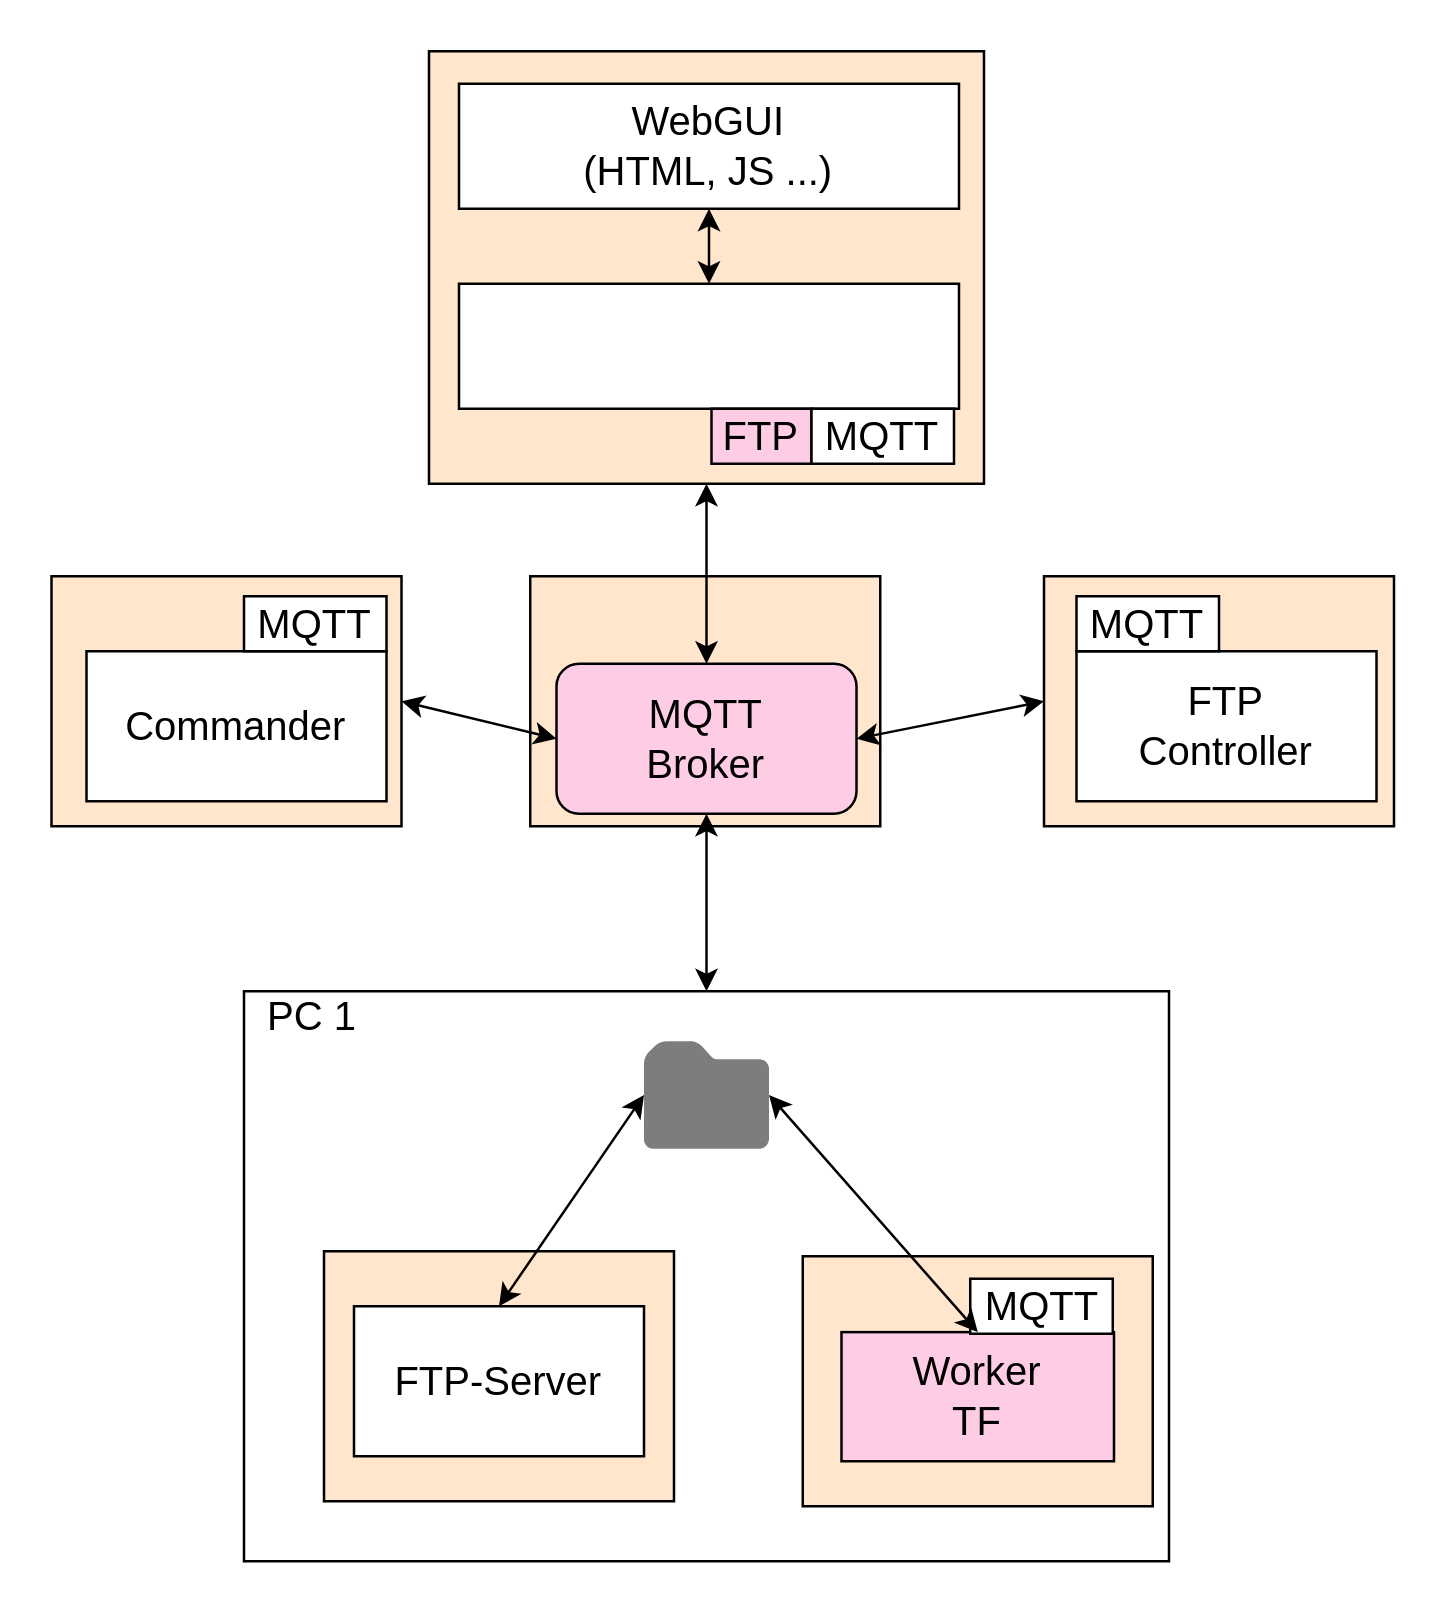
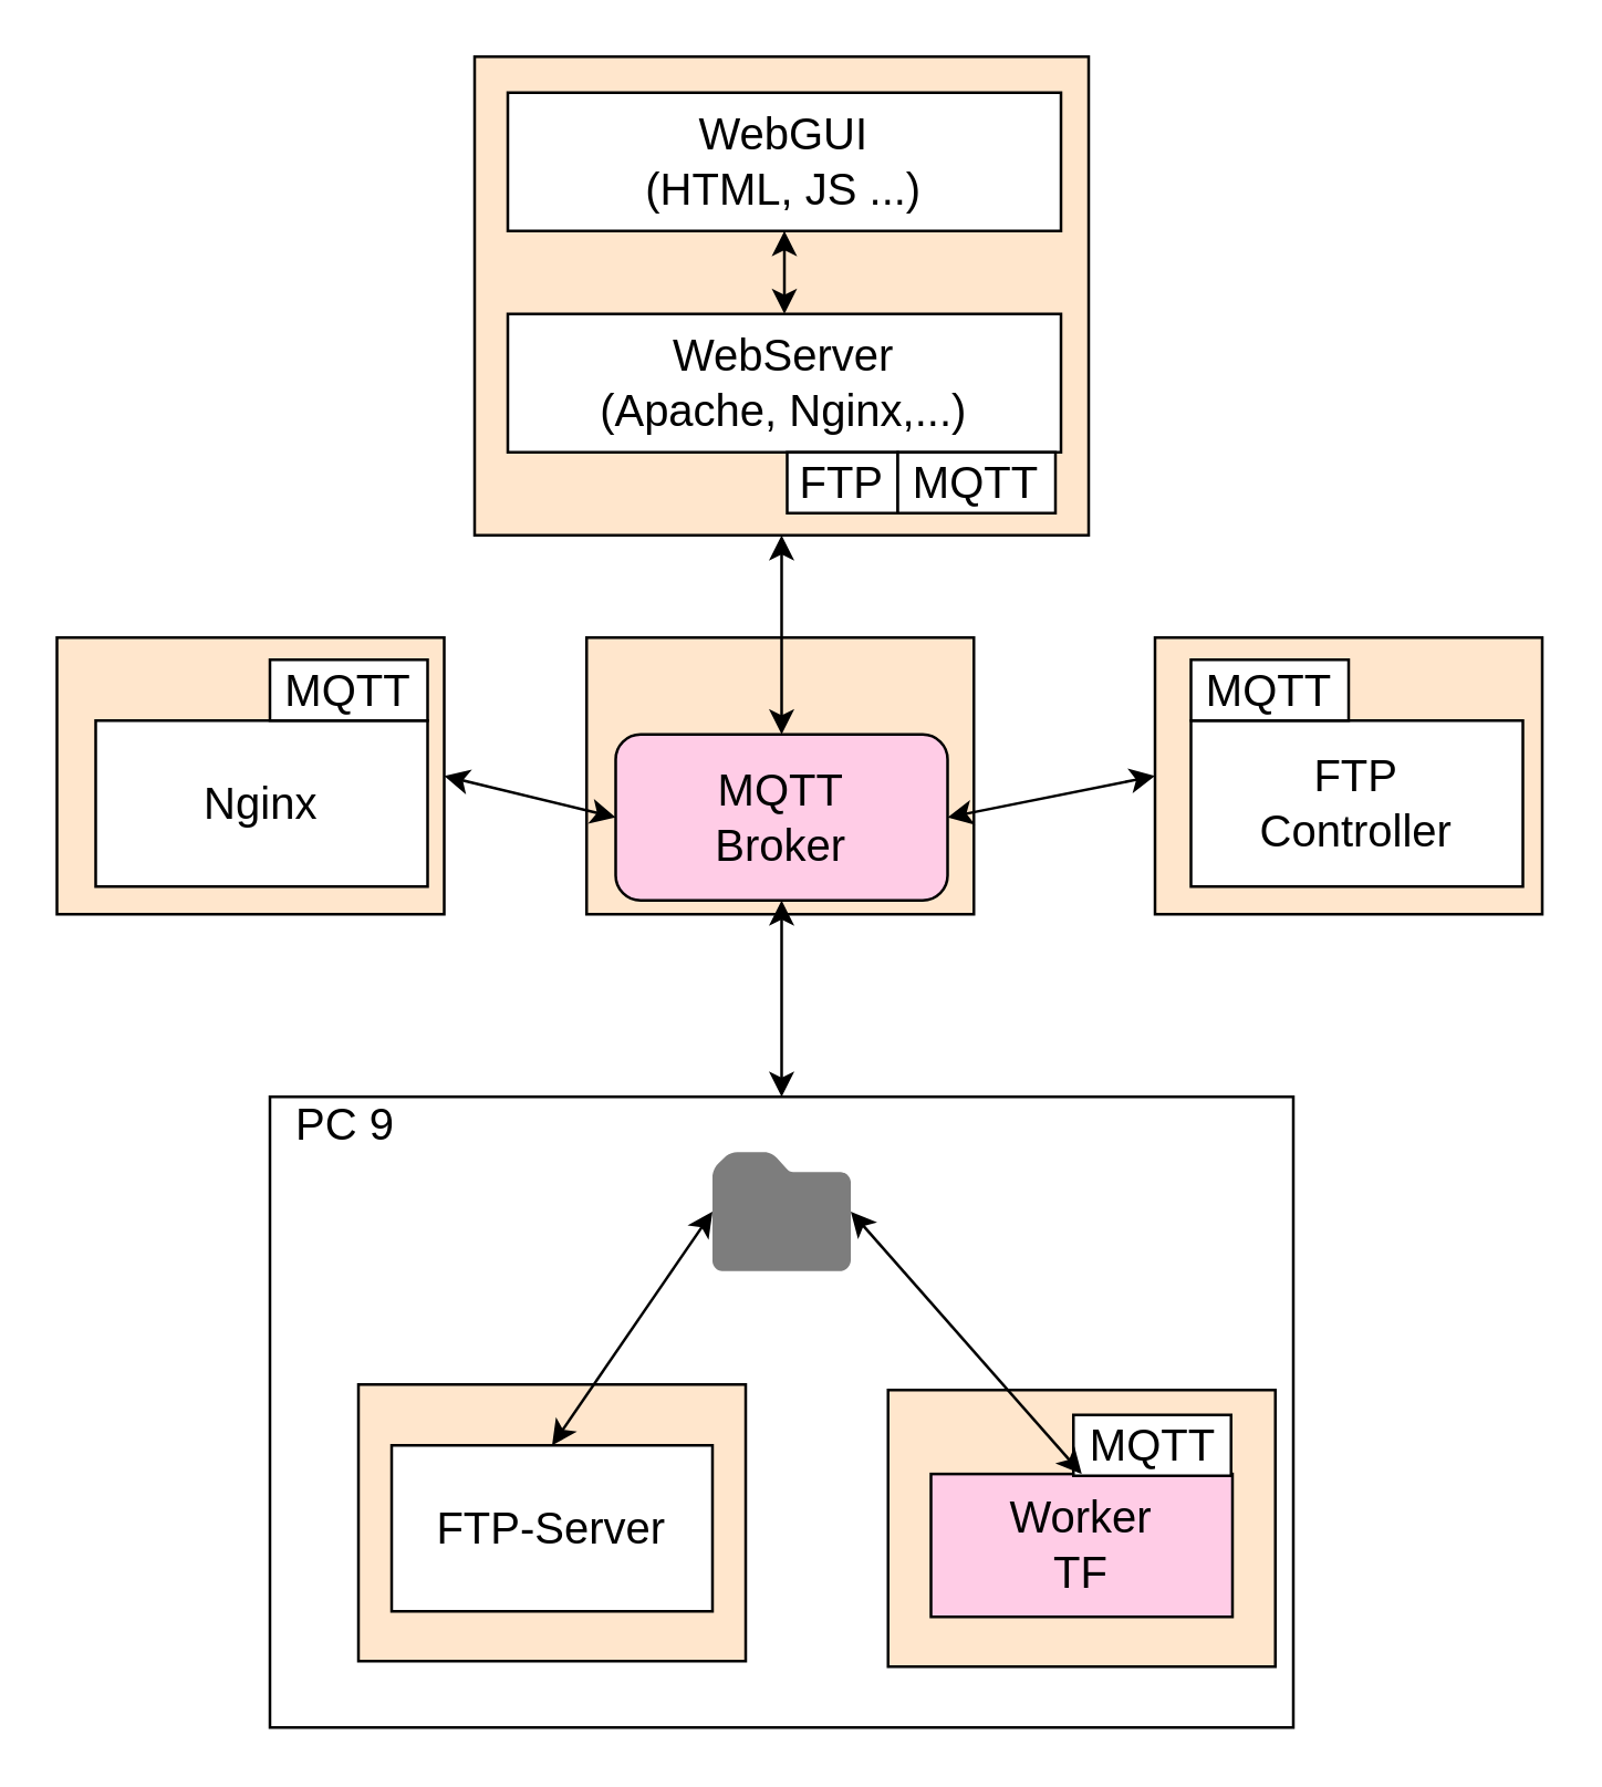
+ <mxCell id="13" value="WebServer&lt;br&gt;(Apache, Nginx,...)&lt;br&gt;" style="text;html=1;strokeColor=none;fillColor=none;align=center;verticalAlign=middle;whiteSpace=wrap;rounded=0;fontSize=16;" parent="11" vertex="1"><mxGeometry y="13.5" width="200" height="23" as="geometry" /></mxCell>
- <mxCell id="16" value="FTP" style="rounded=0;whiteSpace=wrap;html=1;fillColor=#ffcce6;fontSize=16;" parent="1" vertex="1"><mxGeometry x="284" y="163" width="40" height="22" as="geometry" /></mxCell>
+ <mxCell id="16" value="FTP" style="rounded=0;whiteSpace=wrap;html=1;fillColor=#ffffff;fontSize=16;" parent="1" vertex="1"><mxGeometry x="284" y="163" width="40" height="22" as="geometry" /></mxCell>
- <mxCell id="14" value="Commander" style="rounded=0;whiteSpace=wrap;html=1;fontSize=16;" parent="1" vertex="1"><mxGeometry x="34" y="260" width="120" height="60" as="geometry" /></mxCell>
+ <mxCell id="14" value="Nginx" style="rounded=0;whiteSpace=wrap;html=1;fontSize=16;" parent="1" vertex="1"><mxGeometry x="34" y="260" width="120" height="60" as="geometry" /></mxCell>
- <mxCell id="24" value="PC 1" style="text;html=1;strokeColor=none;fillColor=none;align=center;verticalAlign=middle;whiteSpace=wrap;rounded=0;fontSize=16;" parent="1" vertex="1"><mxGeometry x="91" y="396" width="67" height="20" as="geometry" /></mxCell>
+ <mxCell id="24" value="PC 9" style="text;html=1;strokeColor=none;fillColor=none;align=center;verticalAlign=middle;whiteSpace=wrap;rounded=0;fontSize=16;" parent="1" vertex="1"><mxGeometry x="91" y="396" width="67" height="20" as="geometry" /></mxCell>
